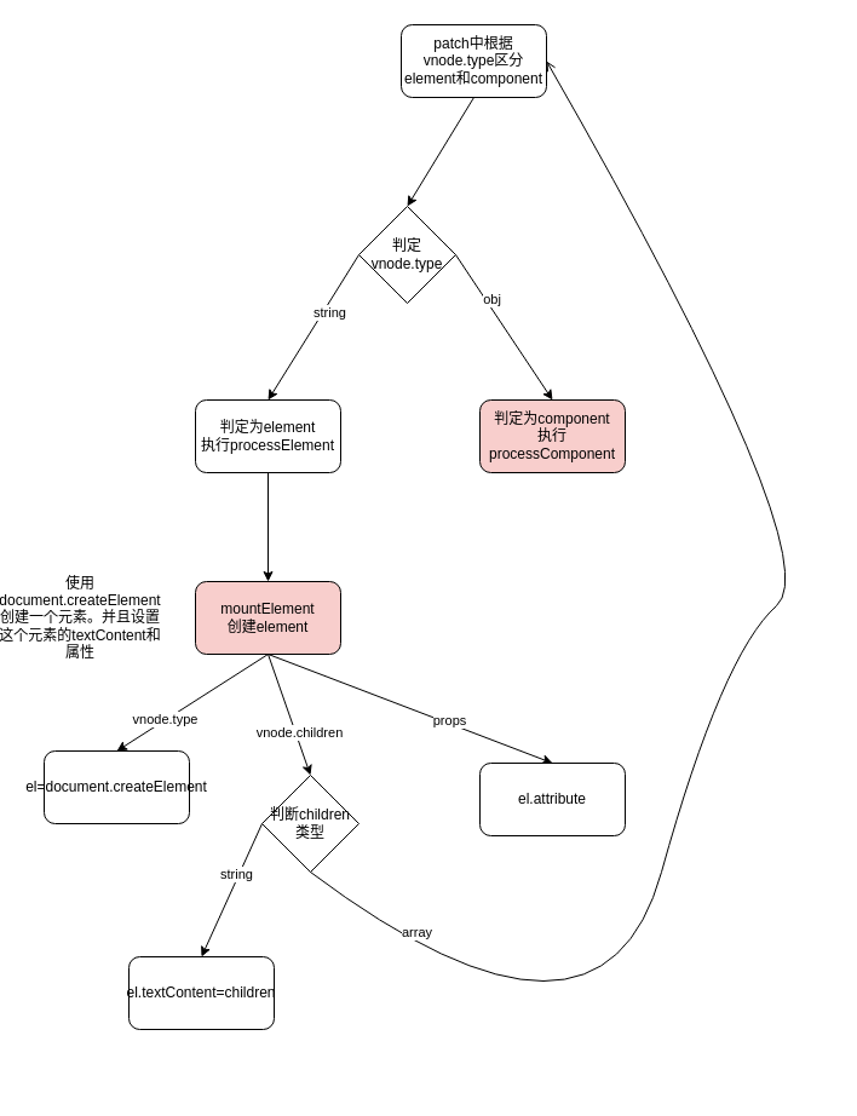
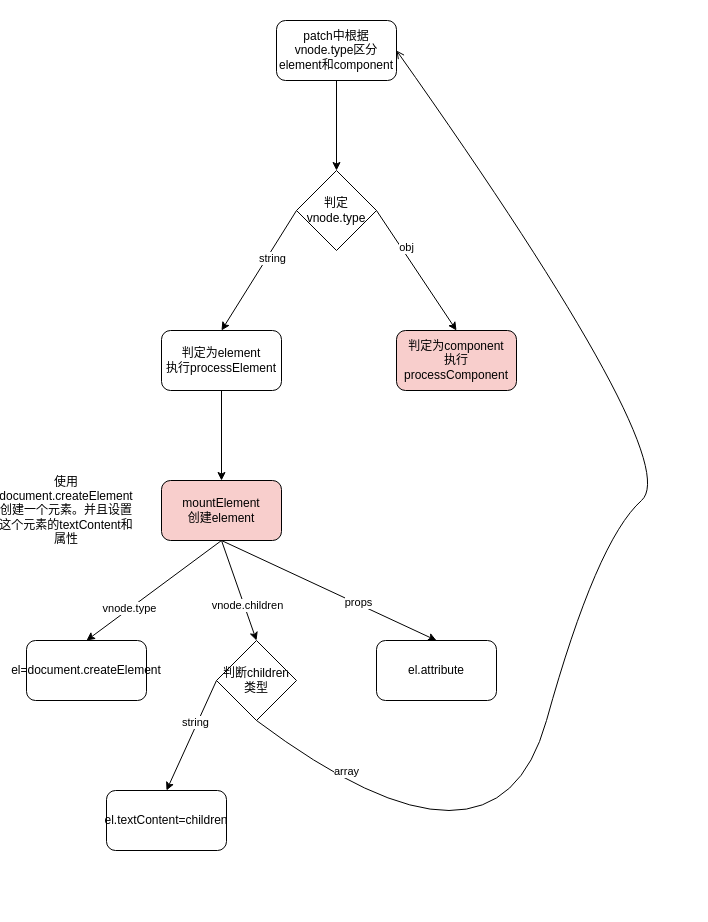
- <mxCell id="3" value="patch中根据vnode.type区分element和component" style="rounded=1;whiteSpace=wrap;html=1;" vertex="1" parent="1"><mxGeometry x="325" y="20" width="120" height="60" as="geometry" /></mxCell>
+ <mxCell id="3" value="patch中根据vnode.type区分element和component" style="rounded=1;whiteSpace=wrap;html=1;" vertex="1" parent="1"><mxGeometry x="270" y="20" width="120" height="60" as="geometry" /></mxCell>
- <mxCell id="20" value="el=document.createElement" style="rounded=1;whiteSpace=wrap;html=1;" vertex="1" parent="1"><mxGeometry x="30" y="620" width="120" height="60" as="geometry" /></mxCell>
+ <mxCell id="20" value="el=document.createElement" style="rounded=1;whiteSpace=wrap;html=1;" vertex="1" parent="1"><mxGeometry x="20" y="640" width="120" height="60" as="geometry" /></mxCell>
- <mxCell id="22" value="el.attribute" style="rounded=1;whiteSpace=wrap;html=1;" vertex="1" parent="1"><mxGeometry x="390" y="630" width="120" height="60" as="geometry" /></mxCell>
+ <mxCell id="22" value="el.attribute" style="rounded=1;whiteSpace=wrap;html=1;" vertex="1" parent="1"><mxGeometry x="370" y="640" width="120" height="60" as="geometry" /></mxCell>
